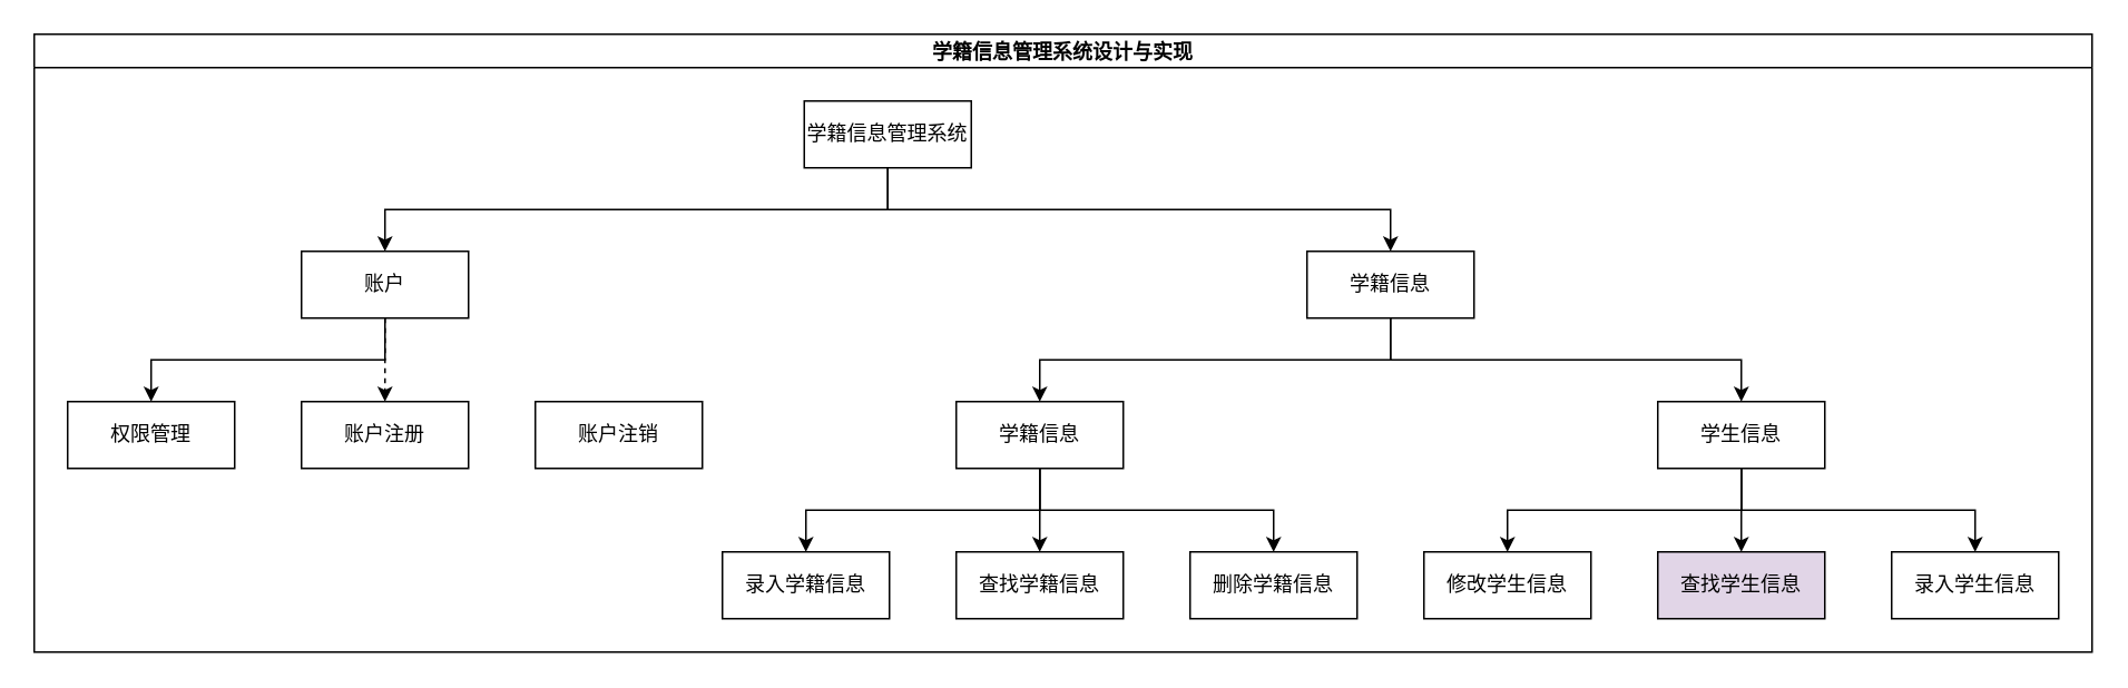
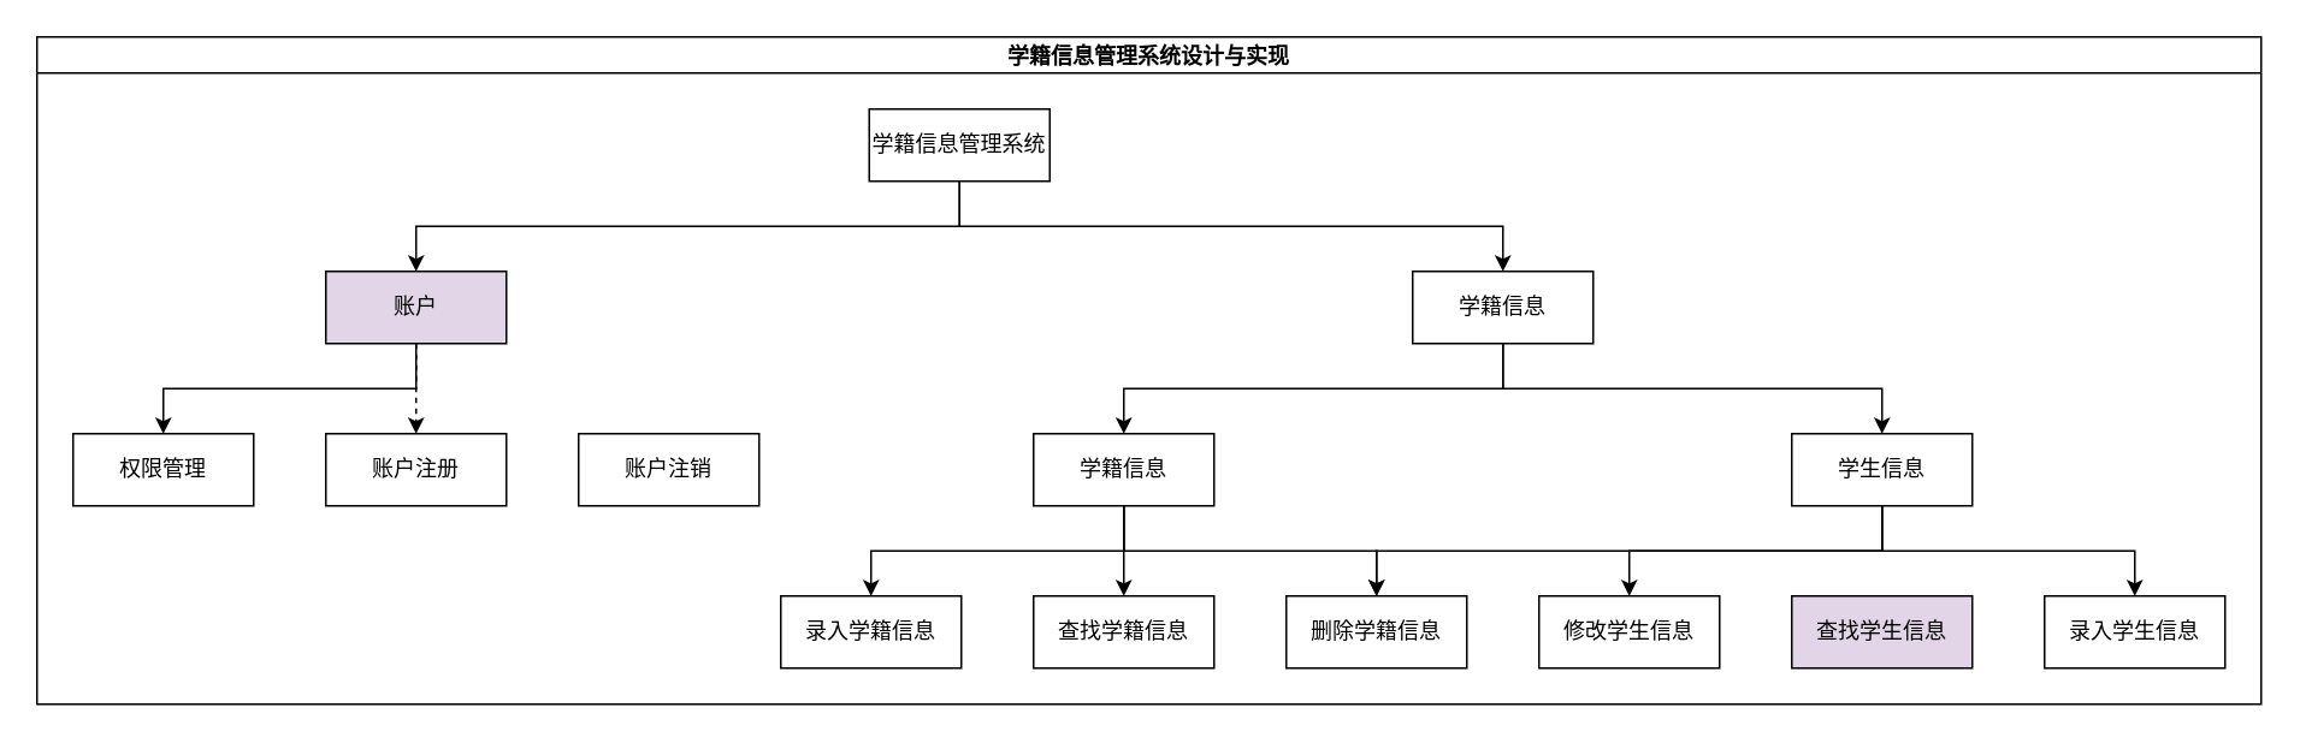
- <mxCell id="4" value="账户" style="whiteSpace=wrap;html=1;" parent="2" vertex="1"><mxGeometry x="160" y="130" width="100" height="40" as="geometry" /></mxCell>
+ <mxCell id="4" value="账户" style="whiteSpace=wrap;html=1;fillColor=#e1d5e7;" parent="2" vertex="1"><mxGeometry x="160" y="130" width="100" height="40" as="geometry" /></mxCell>
- <mxCell id="19" value="" style="edgeStyle=elbowEdgeStyle;elbow=vertical;html=1;rounded=0;" edge="1" target="20" source="16" parent="2"><mxGeometry relative="1" as="geometry"><mxPoint x="279" y="300" as="sourcePoint" /></mxGeometry></mxCell>
+ <mxCell id="19" value="" style="edgeStyle=elbowEdgeStyle;elbow=vertical;html=1;rounded=0;" edge="1" target="28" source="16" parent="2"><mxGeometry relative="1" as="geometry"><mxPoint x="279" y="300" as="sourcePoint" /></mxGeometry></mxCell>
